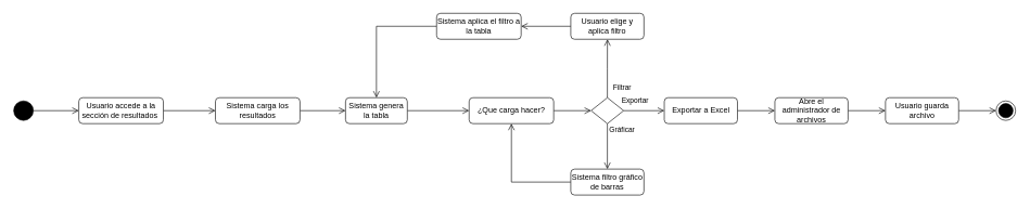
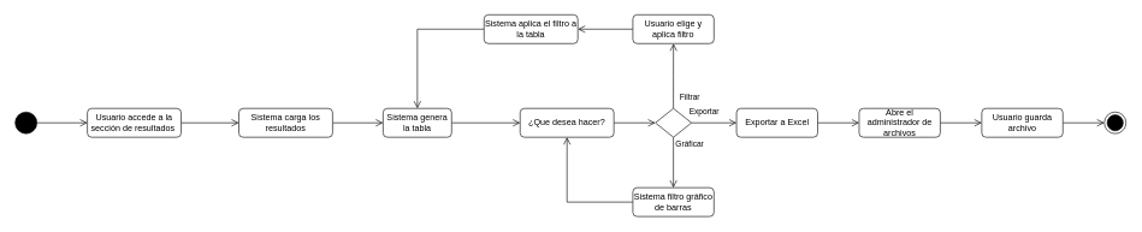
- <mxCell id="11" value="¿Que carga hacer?" style="rounded=1;whiteSpace=wrap;html=1;" vertex="1" parent="1"><mxGeometry x="720" y="150" width="130" height="40" as="geometry" /></mxCell>
+ <mxCell id="11" value="¿Que desea hacer?" style="rounded=1;whiteSpace=wrap;html=1;" vertex="1" parent="1"><mxGeometry x="720" y="150" width="130" height="40" as="geometry" /></mxCell>
